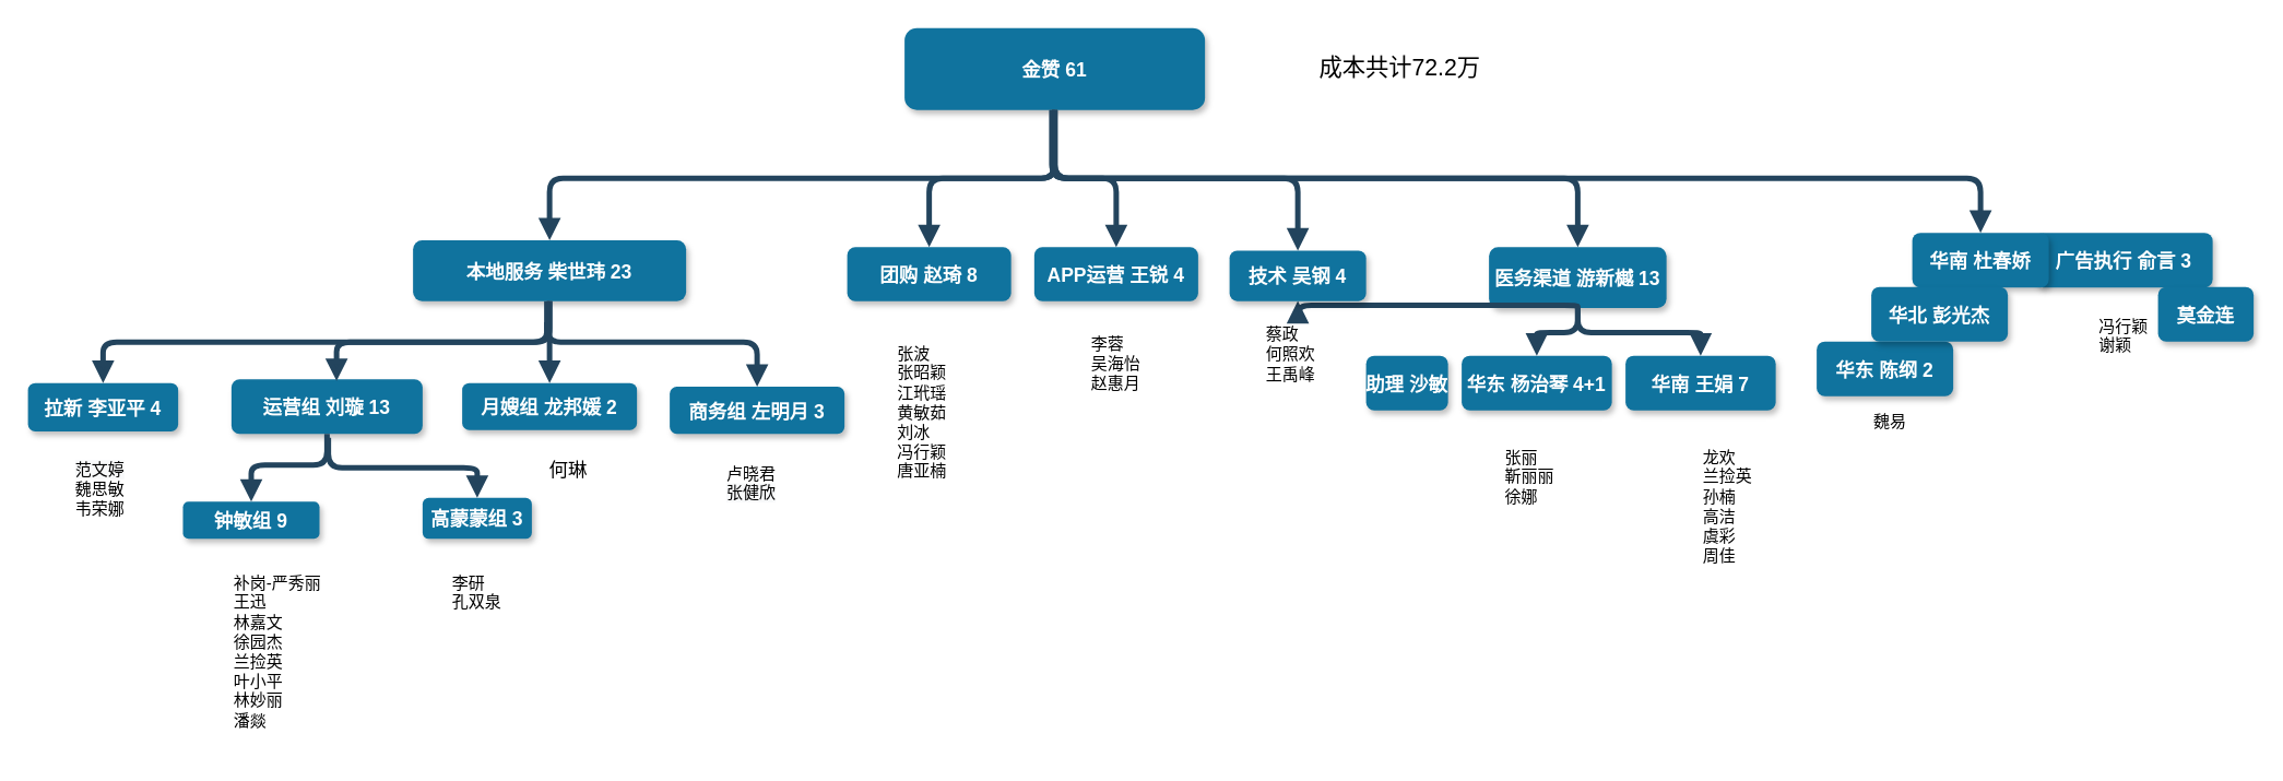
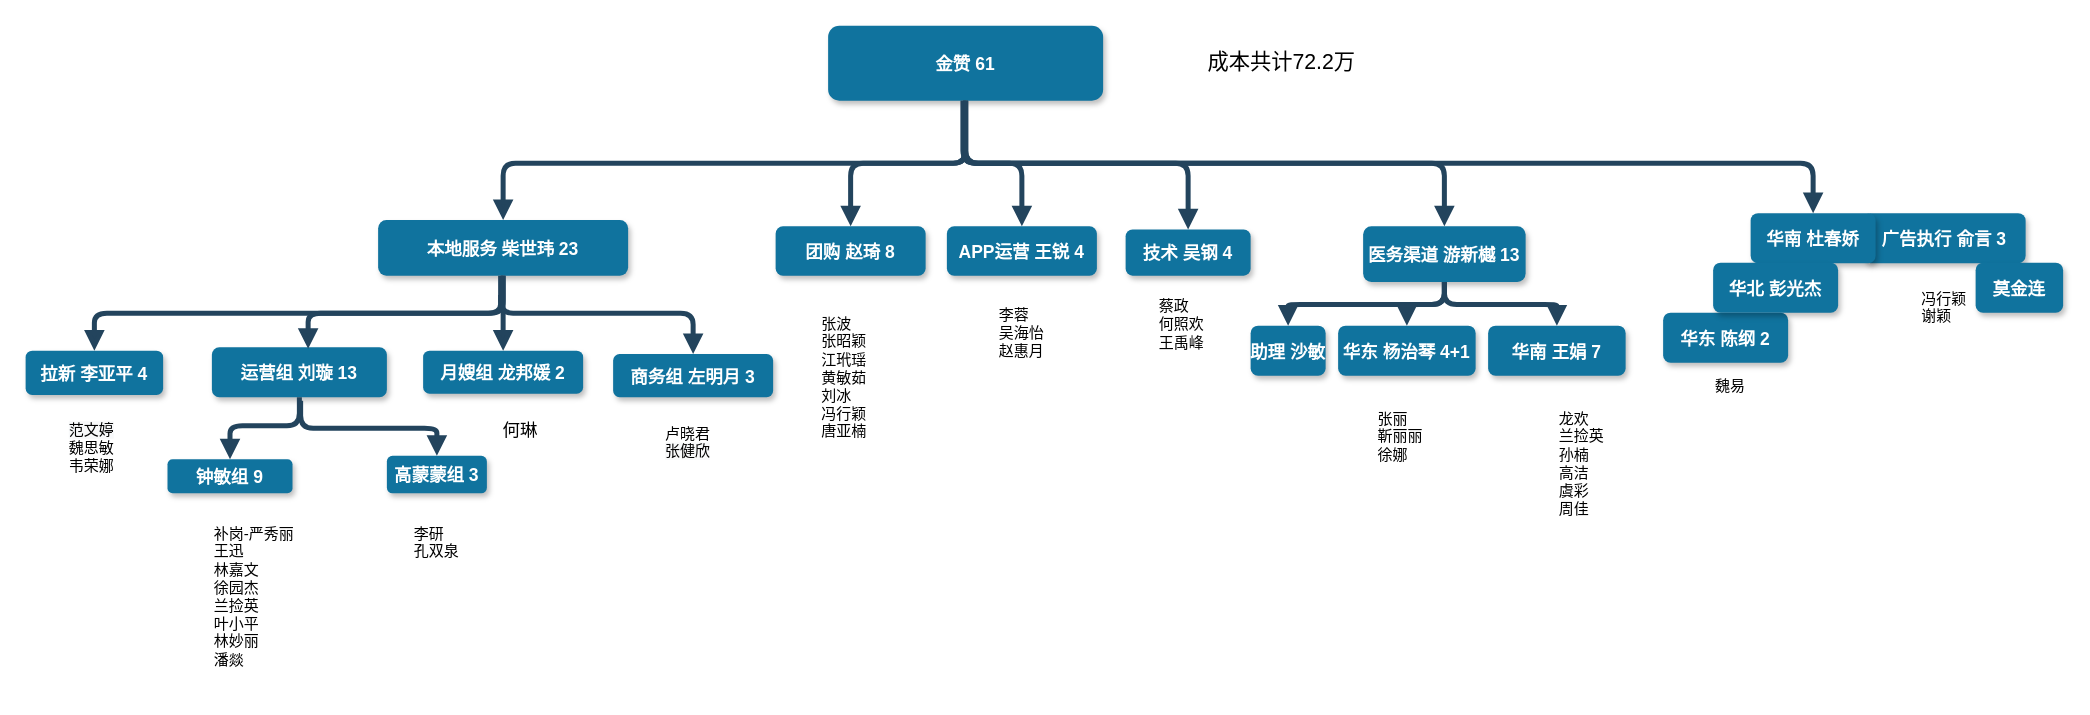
- <mxCell id="32" value="" style="edgeStyle=elbowEdgeStyle;elbow=vertical;strokeWidth=4;endArrow=block;endFill=1;fontStyle=1;strokeColor=#23445D;exitX=0.5;exitY=1;exitDx=0;exitDy=0;" parent="1" source="15" target="47" edge="1"><mxGeometry x="628" y="165.5" width="100" height="100" as="geometry"><mxPoint x="1368" y="225.5" as="sourcePoint" /><mxPoint x="1290" y="260" as="targetPoint" /></mxGeometry></mxCell>
+ <mxCell id="32" value="" style="edgeStyle=elbowEdgeStyle;elbow=vertical;strokeWidth=4;endArrow=block;endFill=1;fontStyle=1;strokeColor=#23445D;entryX=0.5;entryY=0;entryDx=0;entryDy=0;exitX=0.5;exitY=1;exitDx=0;exitDy=0;" parent="1" source="15" target="18" edge="1"><mxGeometry x="628" y="165.5" width="100" height="100" as="geometry"><mxPoint x="1368" y="225.5" as="sourcePoint" /><mxPoint x="1290" y="260" as="targetPoint" /></mxGeometry></mxCell>
